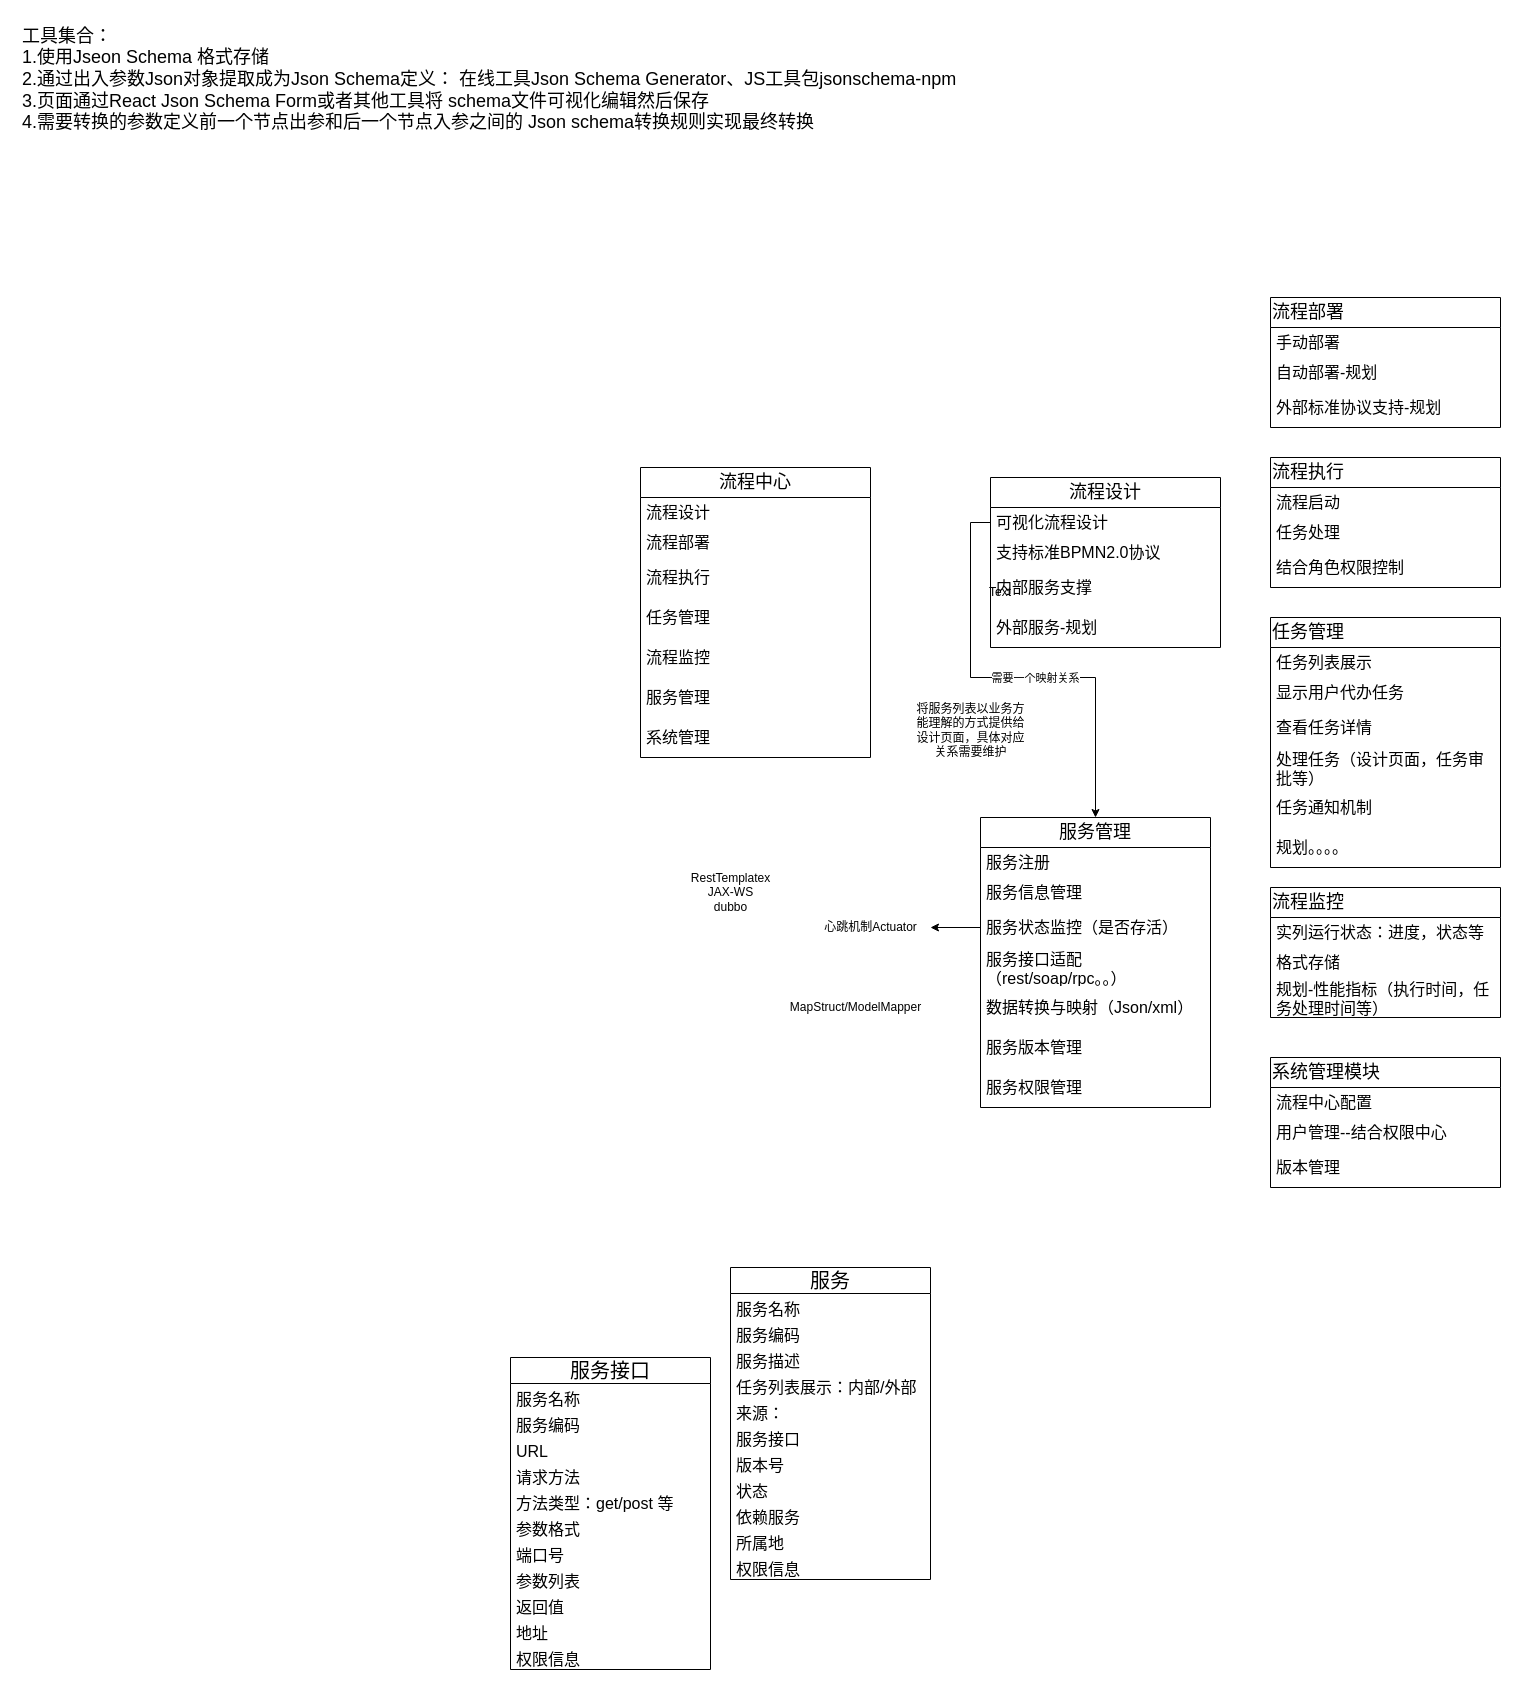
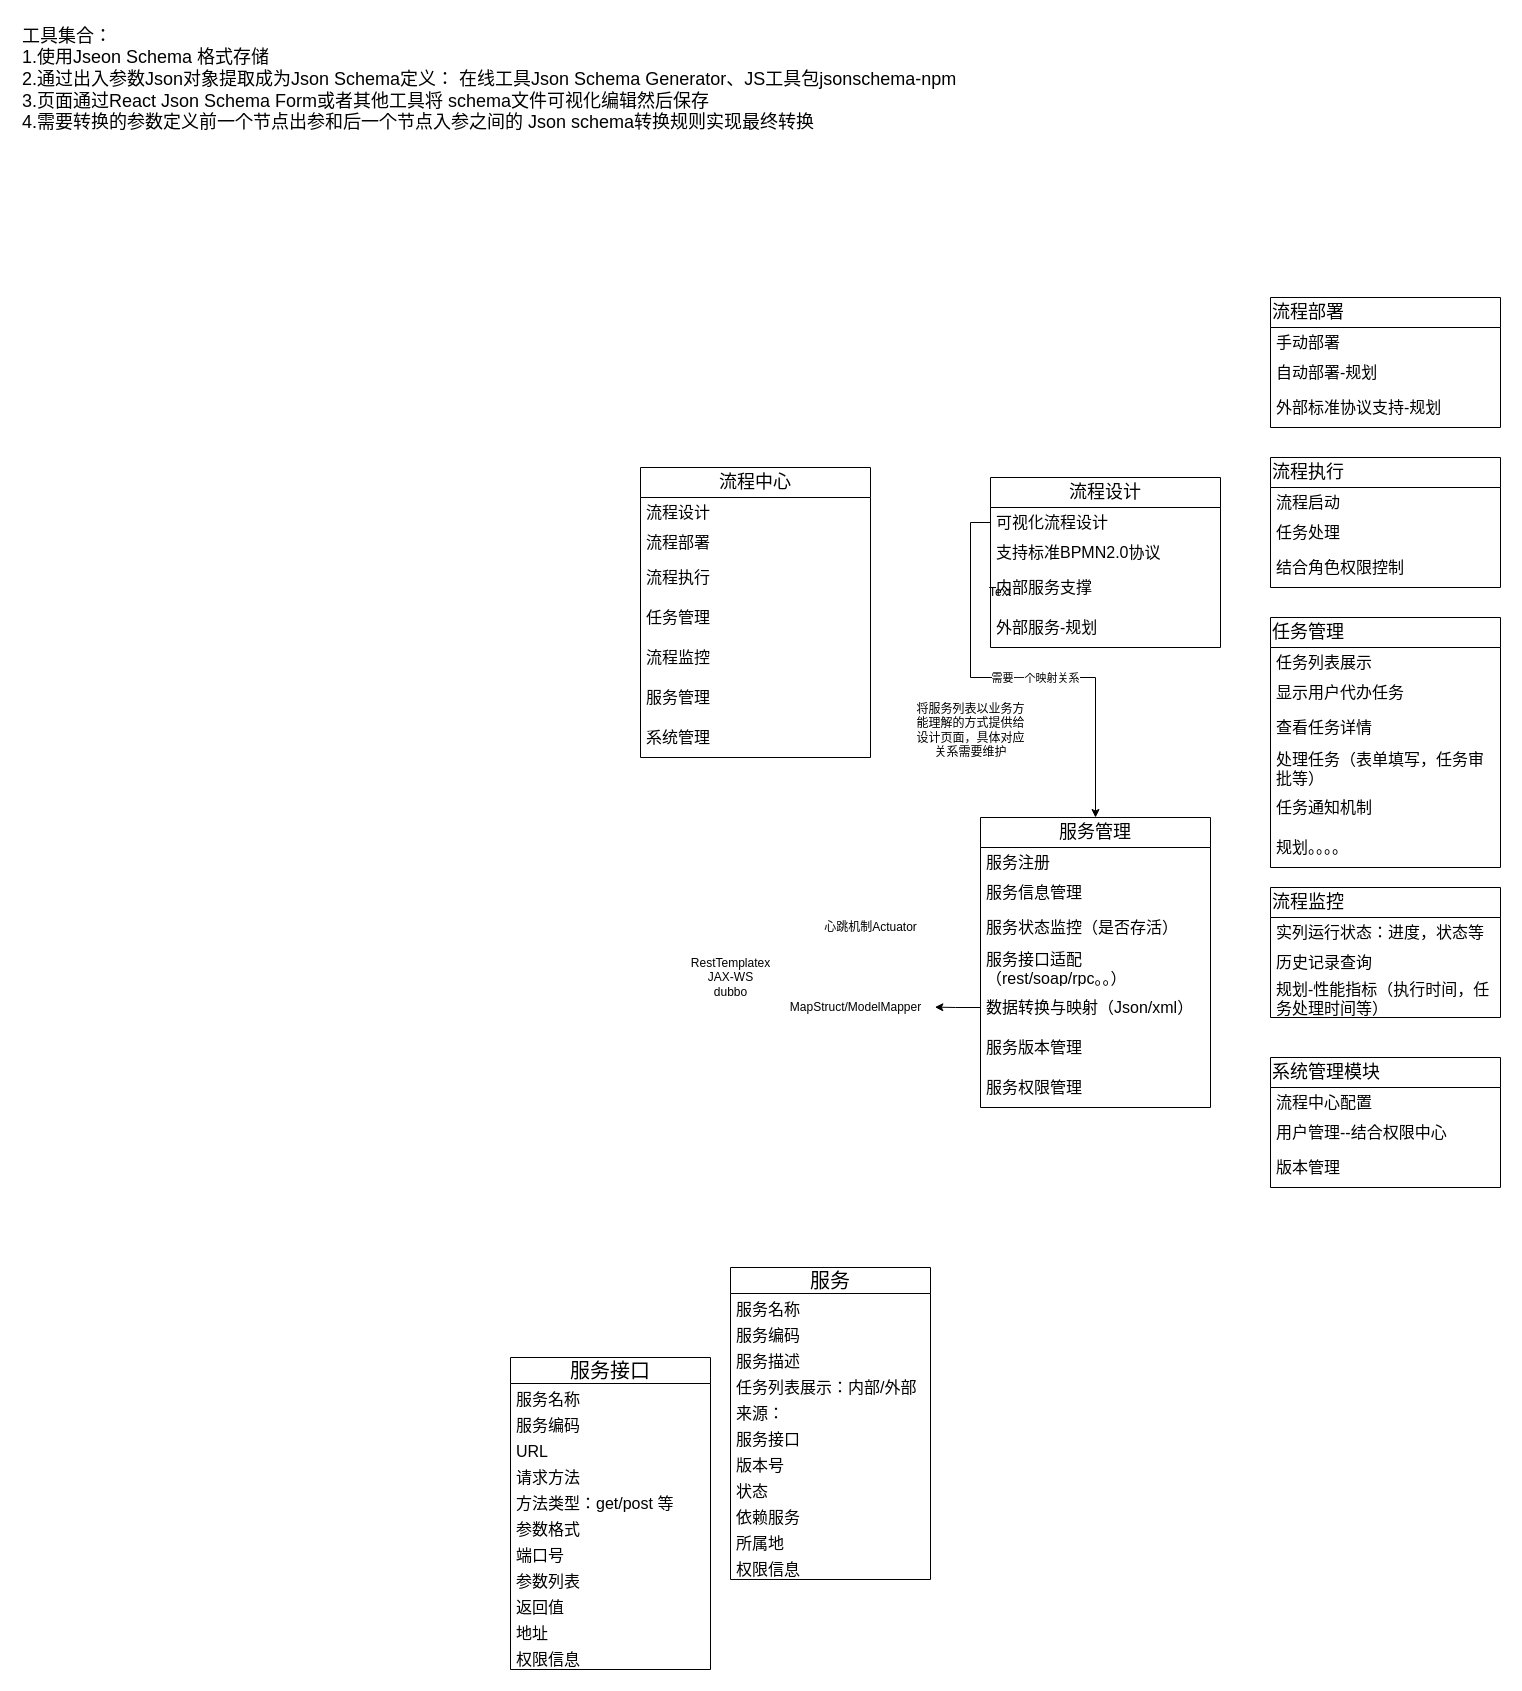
- <mxCell id="27" value="处理任务（设计页面，任务审批等）" style="text;strokeColor=none;fillColor=none;align=left;verticalAlign=middle;spacingLeft=4;spacingRight=4;overflow=hidden;points=[[0,0.5],[1,0.5]];portConstraint=eastwest;rotatable=0;whiteSpace=wrap;html=1;fontSize=16;" parent="23" vertex="1"><mxGeometry y="130" width="230" height="40" as="geometry" /></mxCell>
+ <mxCell id="27" value="处理任务（表单填写，任务审批等）" style="text;strokeColor=none;fillColor=none;align=left;verticalAlign=middle;spacingLeft=4;spacingRight=4;overflow=hidden;points=[[0,0.5],[1,0.5]];portConstraint=eastwest;rotatable=0;whiteSpace=wrap;html=1;fontSize=16;" parent="23" vertex="1"><mxGeometry y="130" width="230" height="40" as="geometry" /></mxCell>
- <mxCell id="46" value="RestTemplatex&lt;div&gt;JAX-WS&lt;/div&gt;&lt;div&gt;dubbo&lt;/div&gt;" style="text;html=1;align=center;verticalAlign=middle;resizable=0;points=[];autosize=1;strokeColor=none;fillColor=none;" parent="1" vertex="1"><mxGeometry x="680" y="862" width="100" height="60" as="geometry" /></mxCell>
+ <mxCell id="46" value="RestTemplatex&lt;div&gt;JAX-WS&lt;/div&gt;&lt;div&gt;dubbo&lt;/div&gt;" style="text;html=1;align=center;verticalAlign=middle;resizable=0;points=[];autosize=1;strokeColor=none;fillColor=none;" parent="1" vertex="1"><mxGeometry x="680" y="947" width="100" height="60" as="geometry" /></mxCell>
- <mxCell id="50" style="edgeStyle=orthogonalEdgeStyle;rounded=0;orthogonalLoop=1;jettySize=auto;html=1;" parent="1" source="41" target="49" edge="1"><mxGeometry relative="1" as="geometry" /></mxCell>
- <mxCell id="32" value="格式存储" style="text;strokeColor=none;fillColor=none;align=left;verticalAlign=middle;spacingLeft=4;spacingRight=4;overflow=hidden;points=[[0,0.5],[1,0.5]];portConstraint=eastwest;rotatable=0;whiteSpace=wrap;html=1;fontSize=16;" parent="30" vertex="1"><mxGeometry y="60" width="230" height="30" as="geometry" /></mxCell>
+ <mxCell id="32" value="历史记录查询" style="text;strokeColor=none;fillColor=none;align=left;verticalAlign=middle;spacingLeft=4;spacingRight=4;overflow=hidden;points=[[0,0.5],[1,0.5]];portConstraint=eastwest;rotatable=0;whiteSpace=wrap;html=1;fontSize=16;" parent="30" vertex="1"><mxGeometry y="60" width="230" height="30" as="geometry" /></mxCell>
+ <mxCell id="48" style="edgeStyle=orthogonalEdgeStyle;rounded=0;orthogonalLoop=1;jettySize=auto;html=1;entryX=1.029;entryY=0.487;entryDx=0;entryDy=0;entryPerimeter=0;" parent="1" source="43" target="47" edge="1"><mxGeometry relative="1" as="geometry" /></mxCell>
